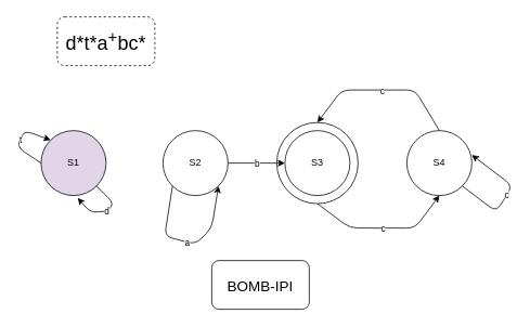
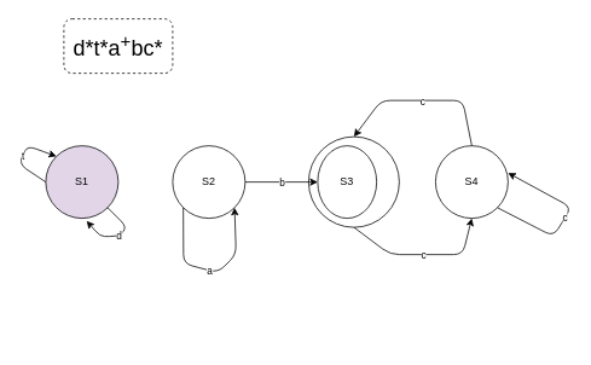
- <mxCell id="4" value="S2" style="ellipse;whiteSpace=wrap;html=1;aspect=fixed;" parent="1" vertex="1"><mxGeometry x="200" y="160" width="80" height="80" as="geometry" /></mxCell>
+ <mxCell id="4" value="S2" style="ellipse;whiteSpace=wrap;html=1;aspect=fixed;" parent="1" vertex="1"><mxGeometry x="190" y="160" width="80" height="80" as="geometry" /></mxCell>
- <mxCell id="5" value="S3" style="ellipse;whiteSpace=wrap;html=1;aspect=fixed;" parent="1" vertex="1"><mxGeometry x="350" y="160" width="80" height="80" as="geometry" /></mxCell>
+ <mxCell id="5" value="S3" style="ellipse;whiteSpace=wrap;html=1;aspect=fixed;" parent="1" vertex="1"><mxGeometry x="350" y="160" width="65" height="80" as="geometry" /></mxCell>
- <mxCell id="6" value="S4" style="ellipse;whiteSpace=wrap;html=1;aspect=fixed;" parent="1" vertex="1"><mxGeometry x="500" y="160" width="80" height="80" as="geometry" /></mxCell>
+ <mxCell id="6" value="S4" style="ellipse;whiteSpace=wrap;html=1;aspect=fixed;" parent="1" vertex="1"><mxGeometry x="480" y="160" width="80" height="80" as="geometry" /></mxCell>
- <mxCell id="22" value="&lt;font style=&quot;font-size: 18px;&quot;&gt;BOMB-IPI&lt;/font&gt;" style="rounded=1;whiteSpace=wrap;html=1;fontSize=24;" vertex="1" parent="1"><mxGeometry x="260" y="320" width="120" height="60" as="geometry" /></mxCell>
